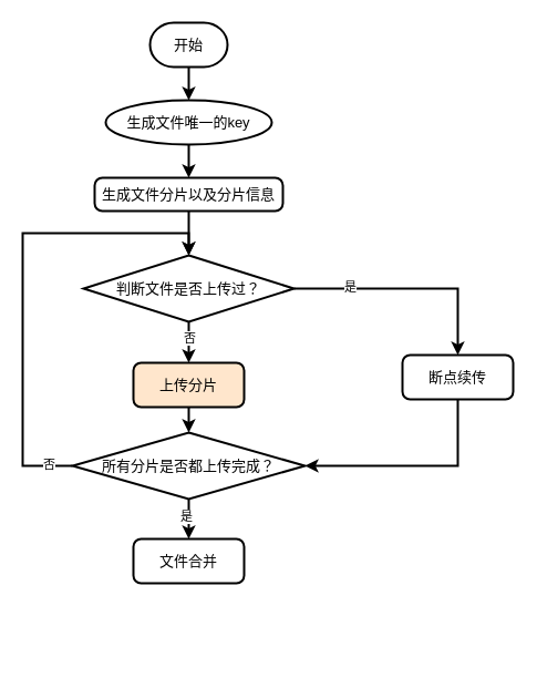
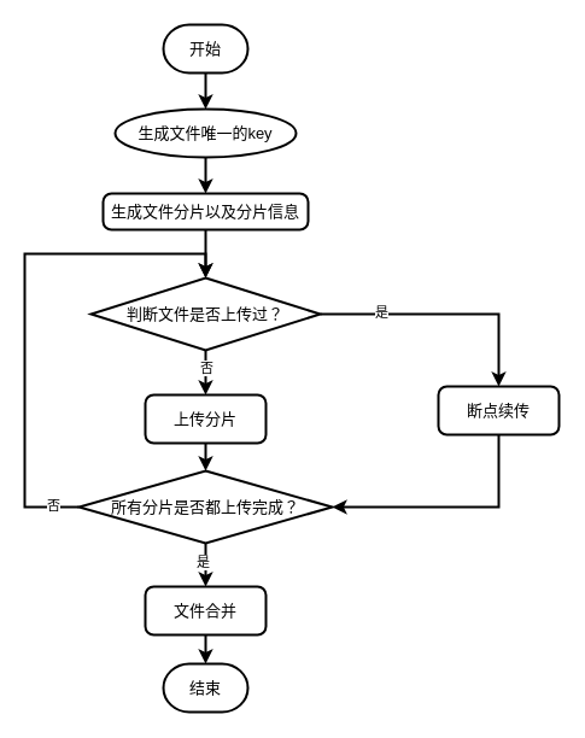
- <mxCell id="7" value="上传分片" style="rounded=1;whiteSpace=wrap;html=1;absoluteArcSize=1;arcSize=14;strokeWidth=2;fontSize=13;fillColor=#ffe6cc;" parent="1" vertex="1"><mxGeometry x="120" y="327" width="100" height="40" as="geometry" /></mxCell>
+ <mxCell id="7" value="上传分片" style="rounded=1;whiteSpace=wrap;html=1;absoluteArcSize=1;arcSize=14;strokeWidth=2;fontSize=13;" parent="1" vertex="1"><mxGeometry x="120" y="327" width="100" height="40" as="geometry" /></mxCell>
+ <mxCell id="13" value="" style="endArrow=classic;html=1;rounded=0;exitX=0.5;exitY=1;exitDx=0;exitDy=0;strokeWidth=2;fontSize=13;" parent="1" source="8" target="2" edge="1"><mxGeometry width="50" height="50" relative="1" as="geometry"><mxPoint x="285" y="690" as="sourcePoint" /><mxPoint x="285" y="720" as="targetPoint" /></mxGeometry></mxCell>
+ <mxCell id="2" value="结束" style="strokeWidth=2;html=1;shape=mxgraph.flowchart.terminator;whiteSpace=wrap;fontSize=13;" parent="1" vertex="1"><mxGeometry x="135" y="550" width="70" height="40" as="geometry" /></mxCell>
